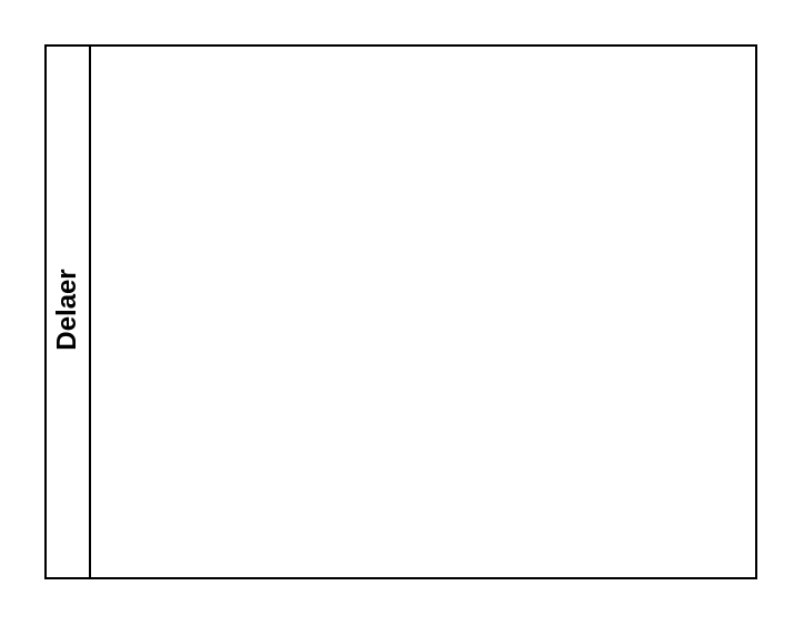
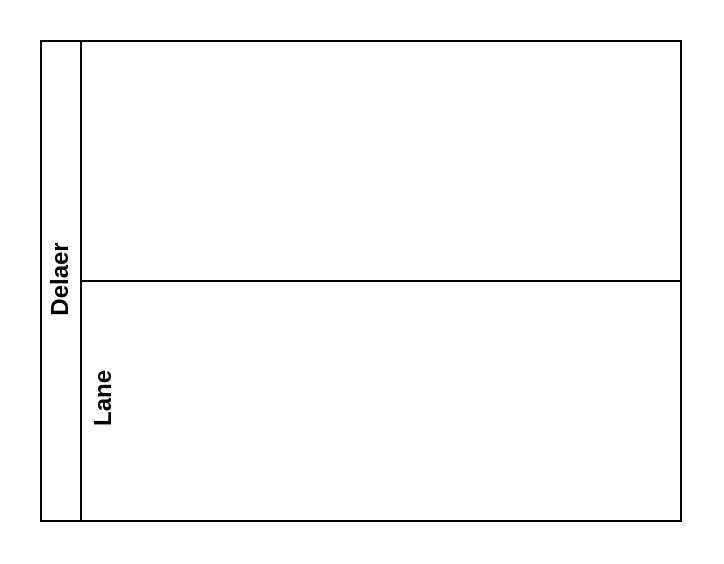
+ <mxCell id="3" value="Lane" style="swimlane;html=1;horizontal=0;swimlaneLine=0;" parent="2" vertex="1"><mxGeometry x="20" y="120" width="300" height="120" as="geometry" /></mxCell>
